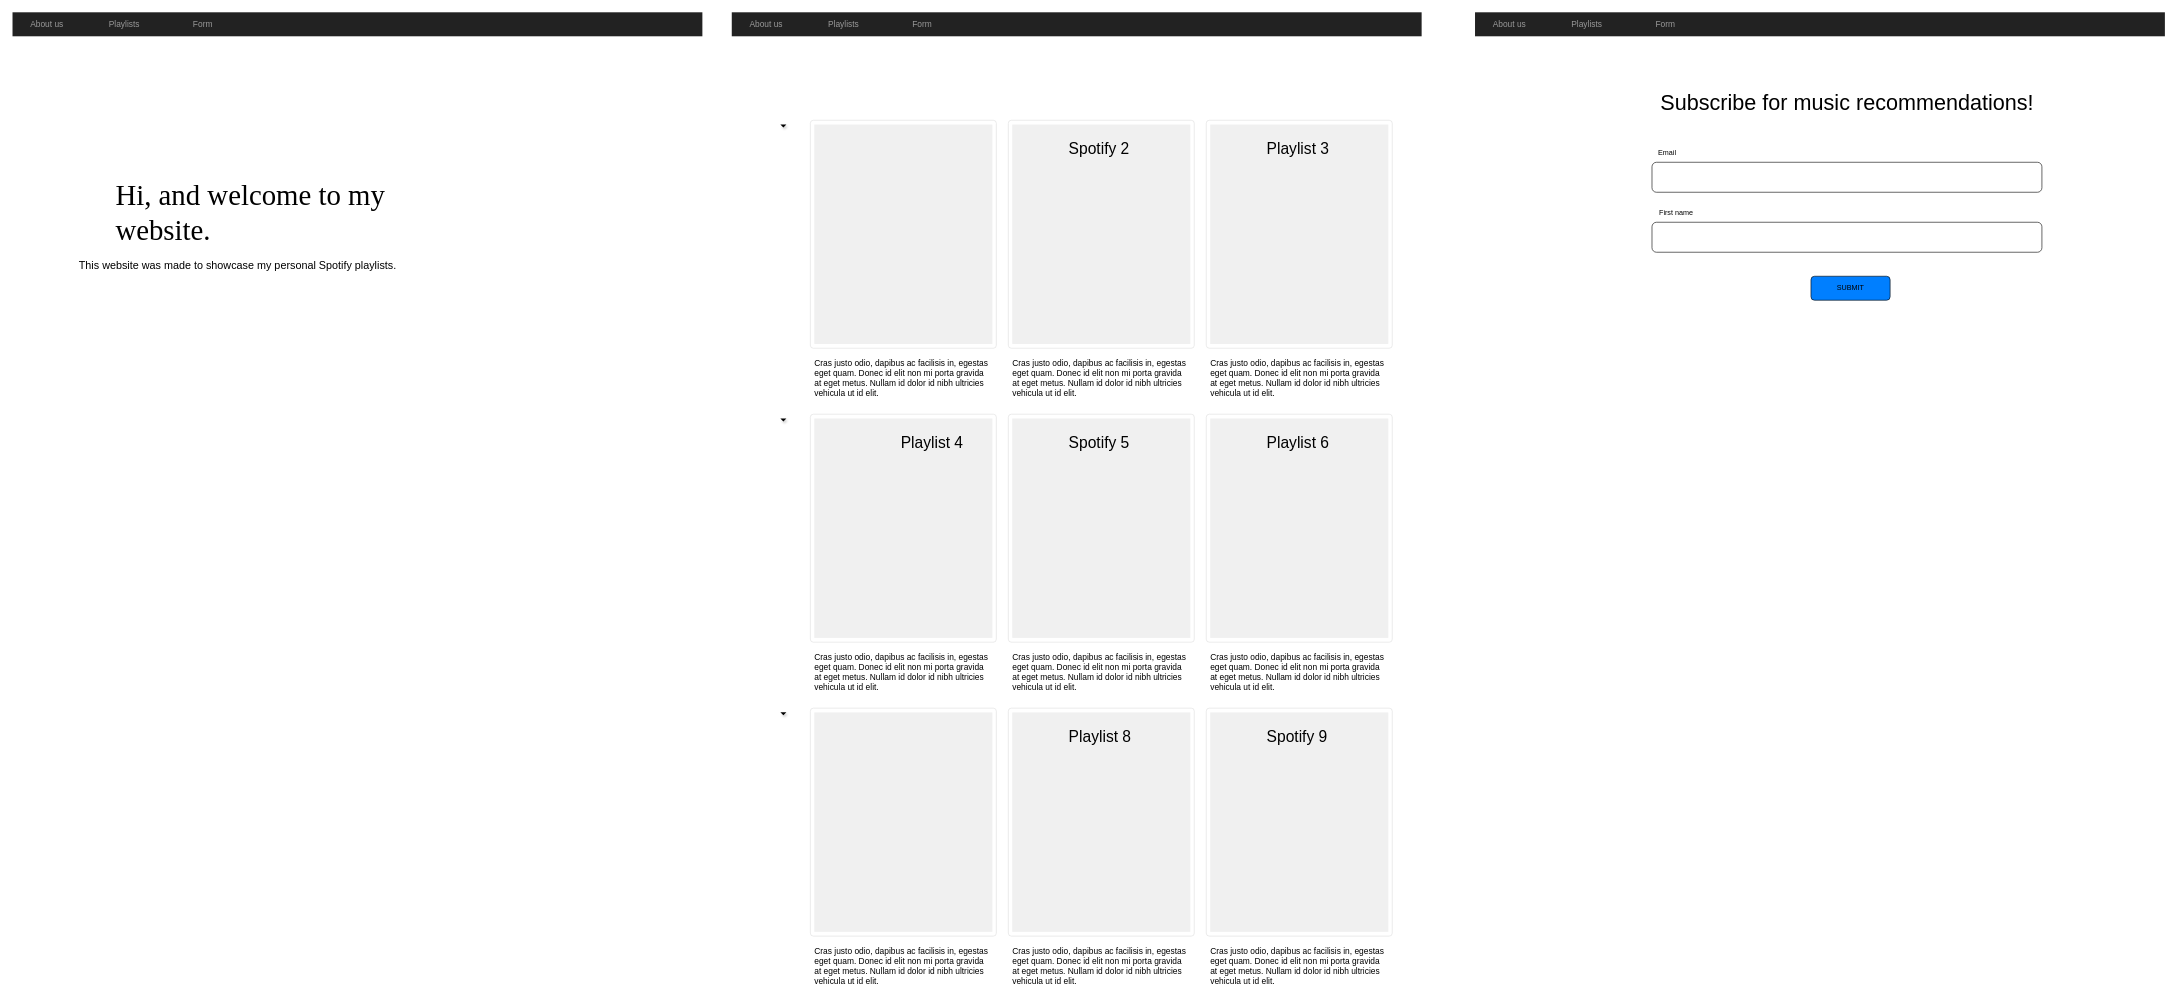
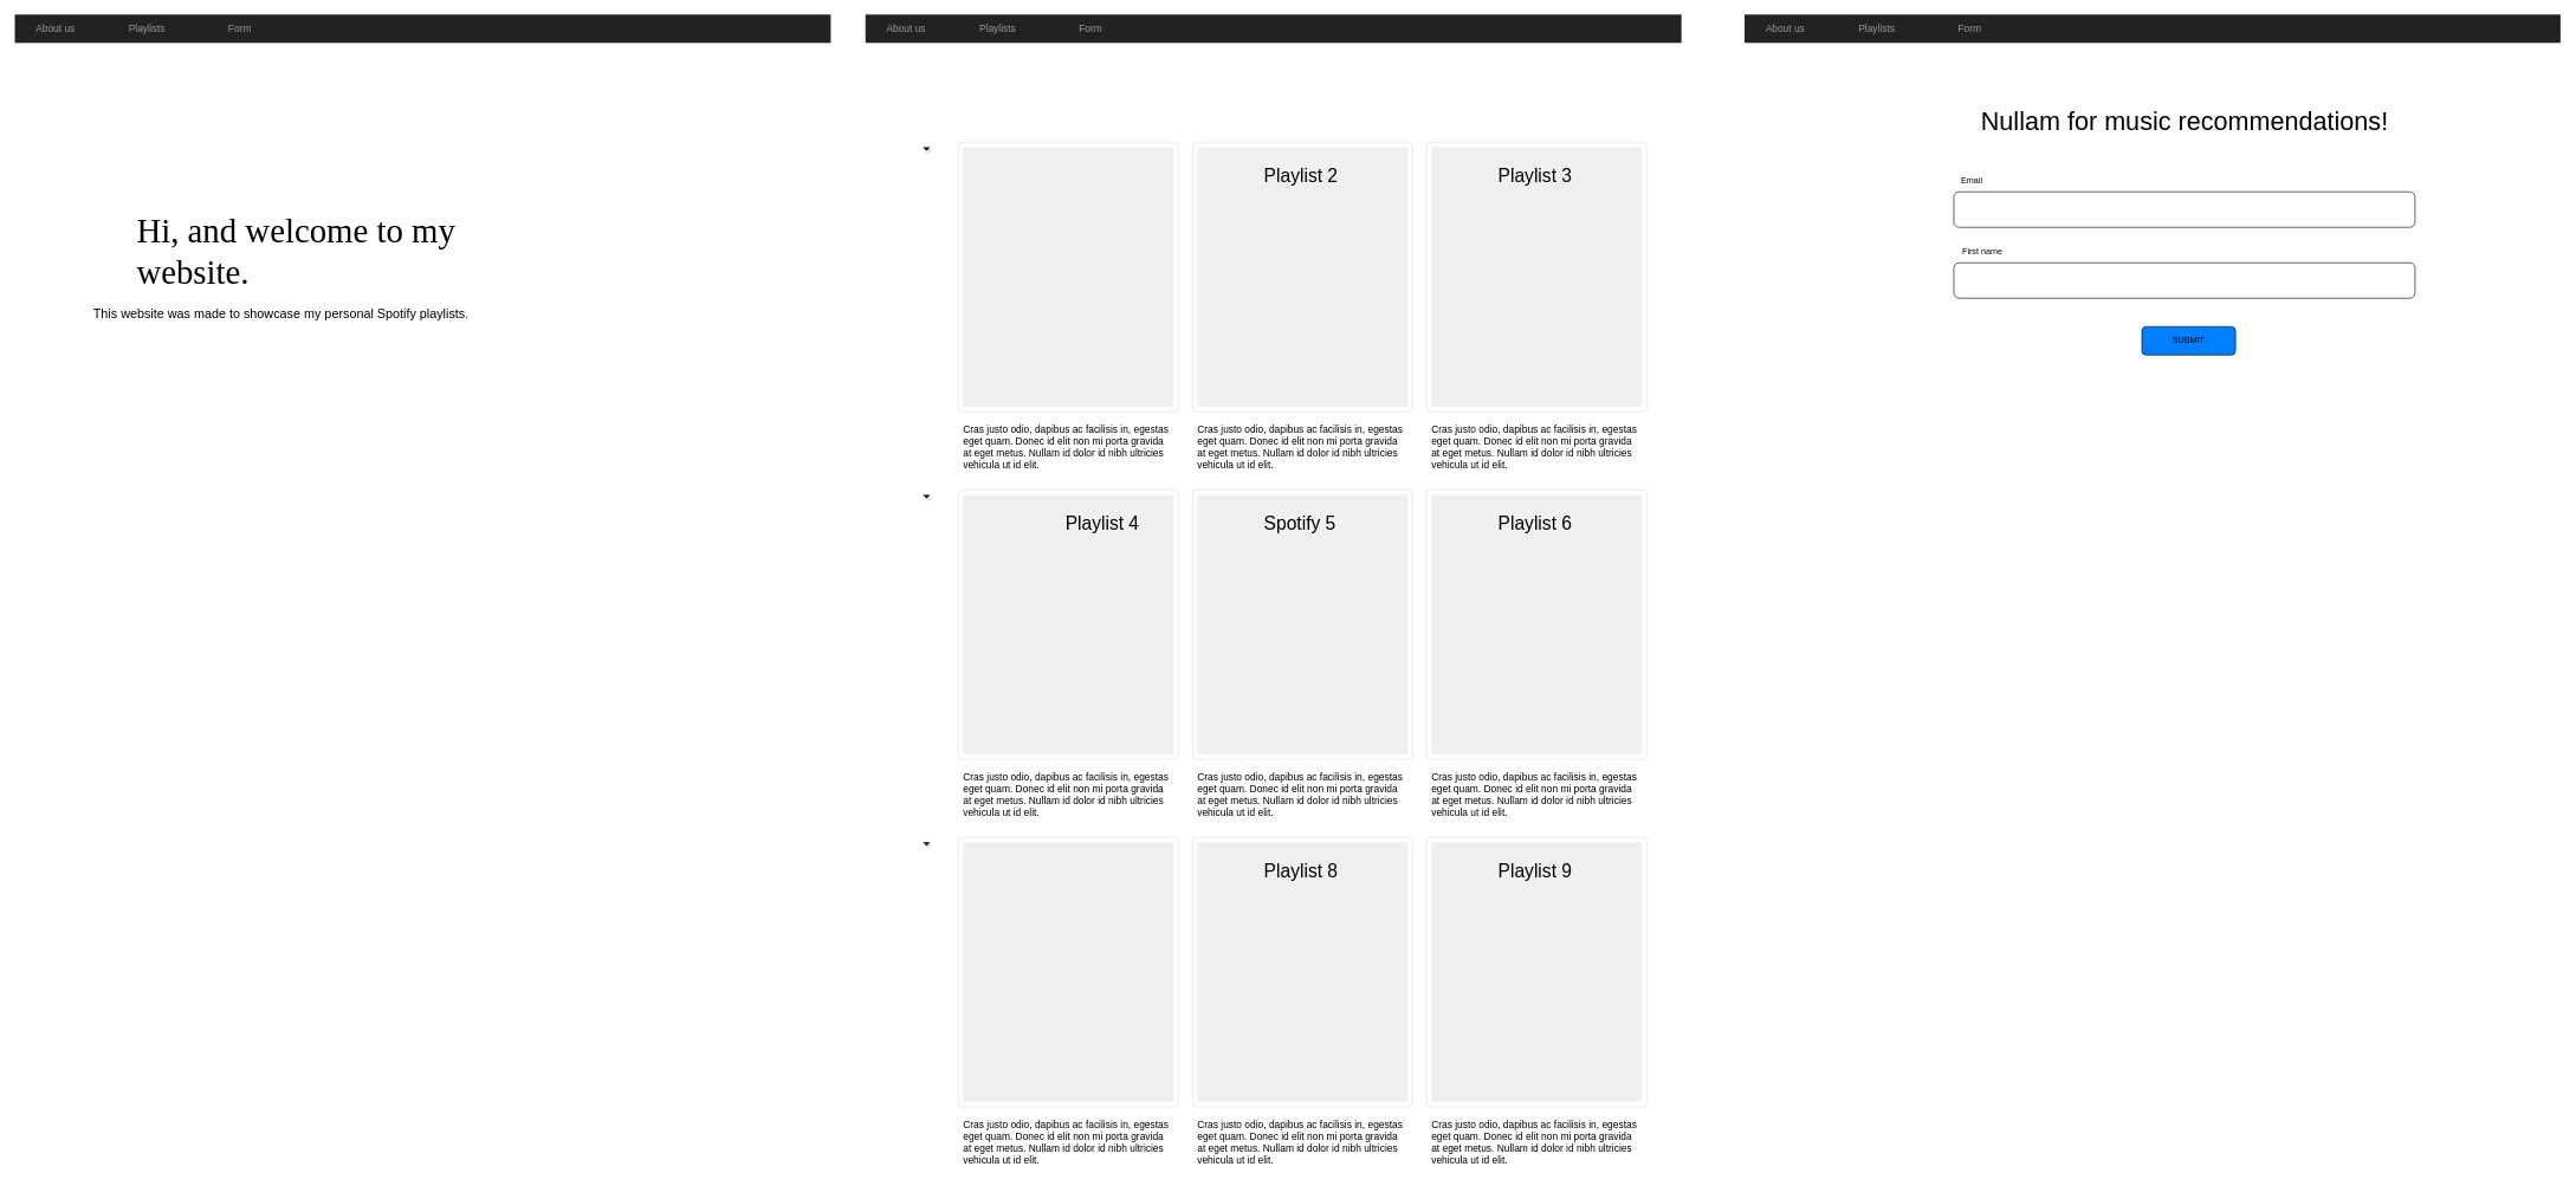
- <mxCell id="54" value="&lt;font style=&quot;font-size: 36px;&quot;&gt;Subscribe for music recommendations!&lt;/font&gt;" style="text;html=1;align=center;verticalAlign=middle;resizable=0;points=[];autosize=1;strokeColor=none;fillColor=none;" vertex="1" parent="1"><mxGeometry x="2753" y="140" width="650" height="60" as="geometry" /></mxCell>
+ <mxCell id="54" value="&lt;font style=&quot;font-size: 36px;&quot;&gt;Nullam for music recommendations!&lt;/font&gt;" style="text;html=1;align=center;verticalAlign=middle;resizable=0;points=[];autosize=1;strokeColor=none;fillColor=none;" vertex="1" parent="1"><mxGeometry x="2753" y="140" width="650" height="60" as="geometry" /></mxCell>
- <mxCell id="18" value="&lt;font color=&quot;#000000&quot;&gt;Spotify 2&lt;/font&gt;" style="html=1;shadow=0;dashed=0;shape=mxgraph.bootstrap.anchor;fontSize=26;align=left;whiteSpace=wrap;" vertex="1" parent="16"><mxGeometry x="98.72" y="28.5" width="112.56" height="38" as="geometry" /></mxCell>
+ <mxCell id="18" value="&lt;font color=&quot;#000000&quot;&gt;Playlist 2&lt;/font&gt;" style="html=1;shadow=0;dashed=0;shape=mxgraph.bootstrap.anchor;fontSize=26;align=left;whiteSpace=wrap;" vertex="1" parent="16"><mxGeometry x="98.72" y="28.5" width="112.56" height="38" as="geometry" /></mxCell>
- <mxCell id="46" value="&lt;font color=&quot;#000000&quot;&gt;Spotify 9&lt;/font&gt;" style="html=1;shadow=0;dashed=0;shape=mxgraph.bootstrap.anchor;fontSize=26;align=left;whiteSpace=wrap;" vertex="1" parent="44"><mxGeometry x="98.72" y="28.5" width="112.56" height="38" as="geometry" /></mxCell>
+ <mxCell id="46" value="&lt;font color=&quot;#000000&quot;&gt;Playlist 9&lt;/font&gt;" style="html=1;shadow=0;dashed=0;shape=mxgraph.bootstrap.anchor;fontSize=26;align=left;whiteSpace=wrap;" vertex="1" parent="44"><mxGeometry x="98.72" y="28.5" width="112.56" height="38" as="geometry" /></mxCell>
